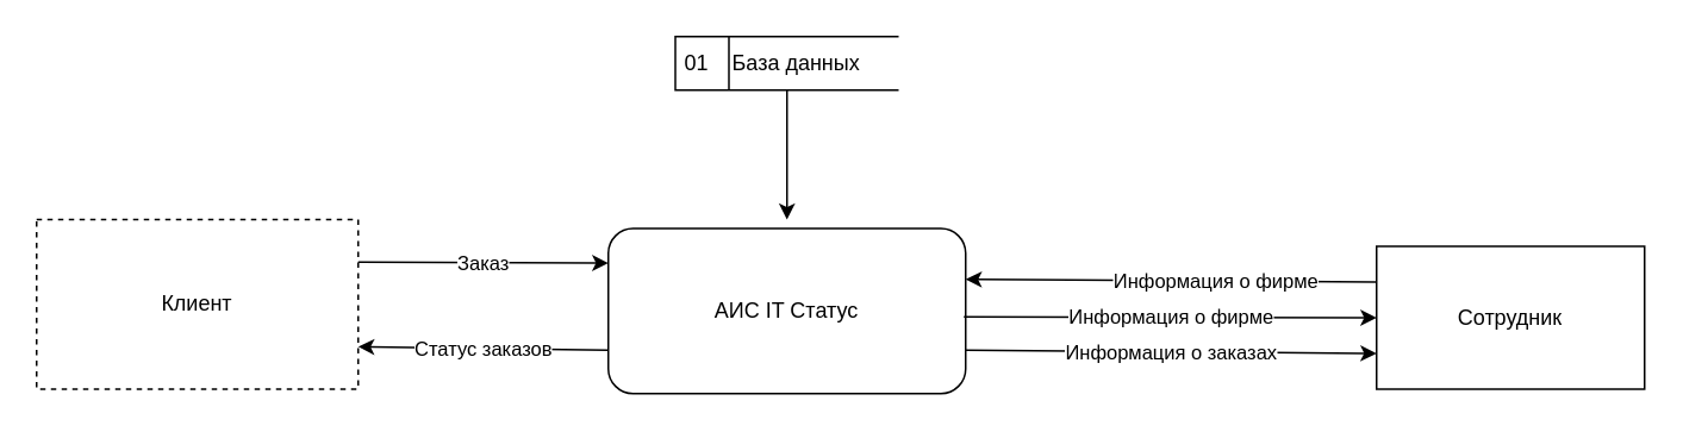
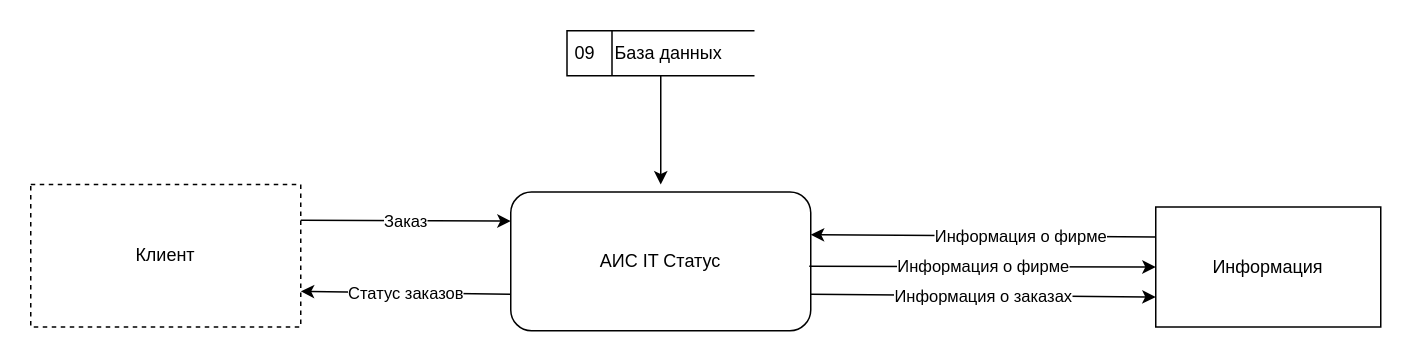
- <mxCell id="7" value="01&lt;span style=&quot;white-space: pre;&quot;&gt;&#09;&lt;/span&gt;База данных" style="html=1;dashed=0;whiteSpace=wrap;shape=mxgraph.dfd.dataStoreID;align=left;spacingLeft=3;points=[[0,0],[0.5,0],[1,0],[0,0.5],[1,0.5],[0,1],[0.5,1],[1,1]];" parent="1" vertex="1"><mxGeometry x="377.5" y="20" width="125" height="30" as="geometry" /></mxCell>
+ <mxCell id="7" value="09&lt;span style=&quot;white-space: pre;&quot;&gt;&#09;&lt;/span&gt;База данных" style="html=1;dashed=0;whiteSpace=wrap;shape=mxgraph.dfd.dataStoreID;align=left;spacingLeft=3;points=[[0,0],[0.5,0],[1,0],[0,0.5],[1,0.5],[0,1],[0.5,1],[1,1]];" parent="1" vertex="1"><mxGeometry x="377.5" y="20" width="125" height="30" as="geometry" /></mxCell>
- <mxCell id="4" value="Сотрудник" style="html=1;dashed=0;whiteSpace=wrap;" parent="1" vertex="1"><mxGeometry x="770" y="137.5" width="150" height="80" as="geometry" /></mxCell>
+ <mxCell id="4" value="Информация" style="html=1;dashed=0;whiteSpace=wrap;" parent="1" vertex="1"><mxGeometry x="770" y="137.5" width="150" height="80" as="geometry" /></mxCell>
